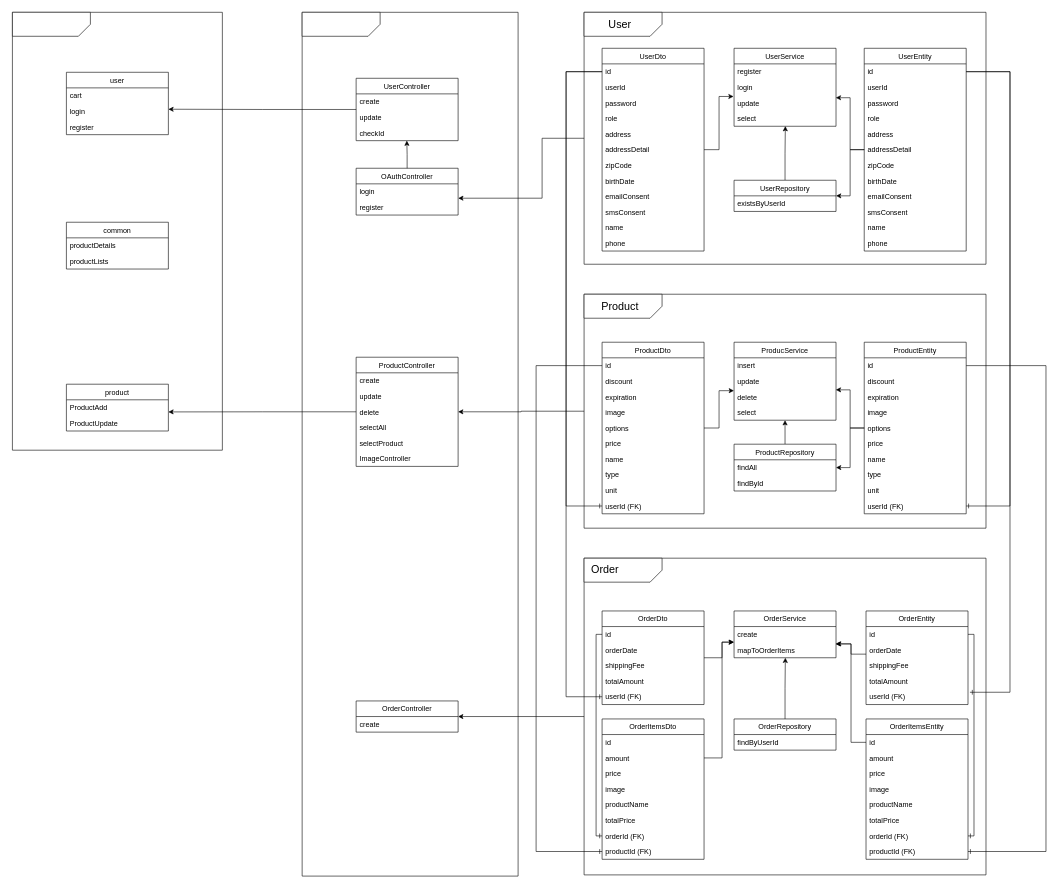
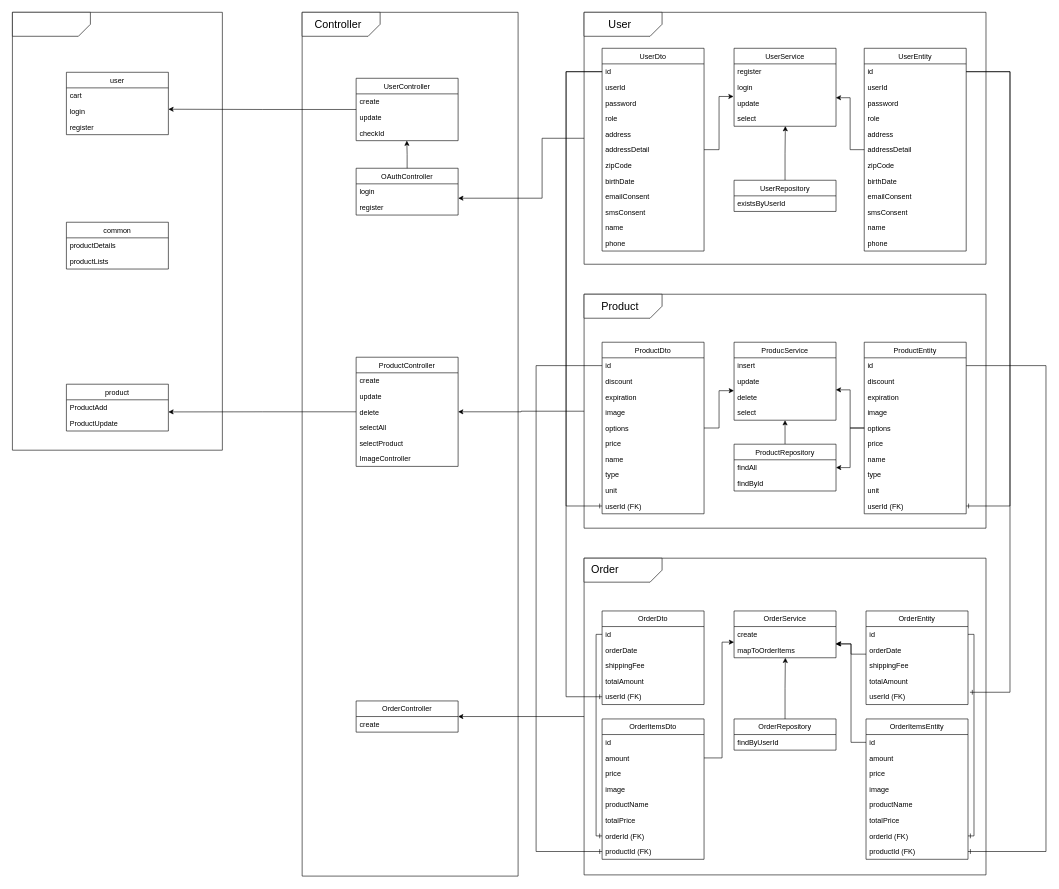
+ <mxCell id="129" value="&lt;font style=&quot;font-size: 18px;&quot;&gt;Controller&lt;/font&gt;" style="text;html=1;align=center;verticalAlign=middle;whiteSpace=wrap;rounded=0;" vertex="1" parent="127"><mxGeometry x="30" y="5" width="60" height="30" as="geometry" /></mxCell>
- <mxCell id="29" value="" style="edgeStyle=orthogonalEdgeStyle;rounded=0;orthogonalLoop=1;jettySize=auto;html=1;entryX=1;entryY=0.5;entryDx=0;entryDy=0;" edge="1" parent="3" source="30" target="21"><mxGeometry relative="1" as="geometry" /></mxCell>
- <mxCell id="85" value="" style="edgeStyle=orthogonalEdgeStyle;rounded=0;orthogonalLoop=1;jettySize=auto;html=1;entryX=-0.003;entryY=0;entryDx=0;entryDy=0;entryPerimeter=0;" edge="1" parent="82" source="86" target="106"><mxGeometry relative="1" as="geometry"><Array as="points"><mxPoint x="230" y="166" /><mxPoint x="230" y="140" /></Array></mxGeometry></mxCell>
